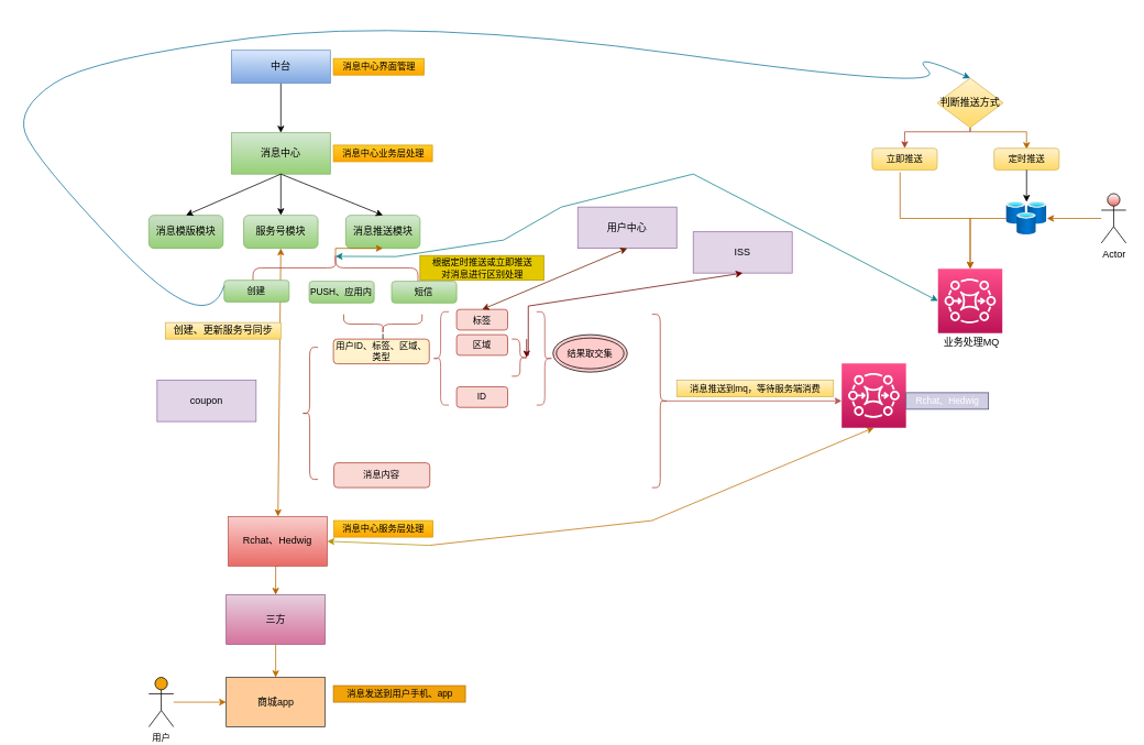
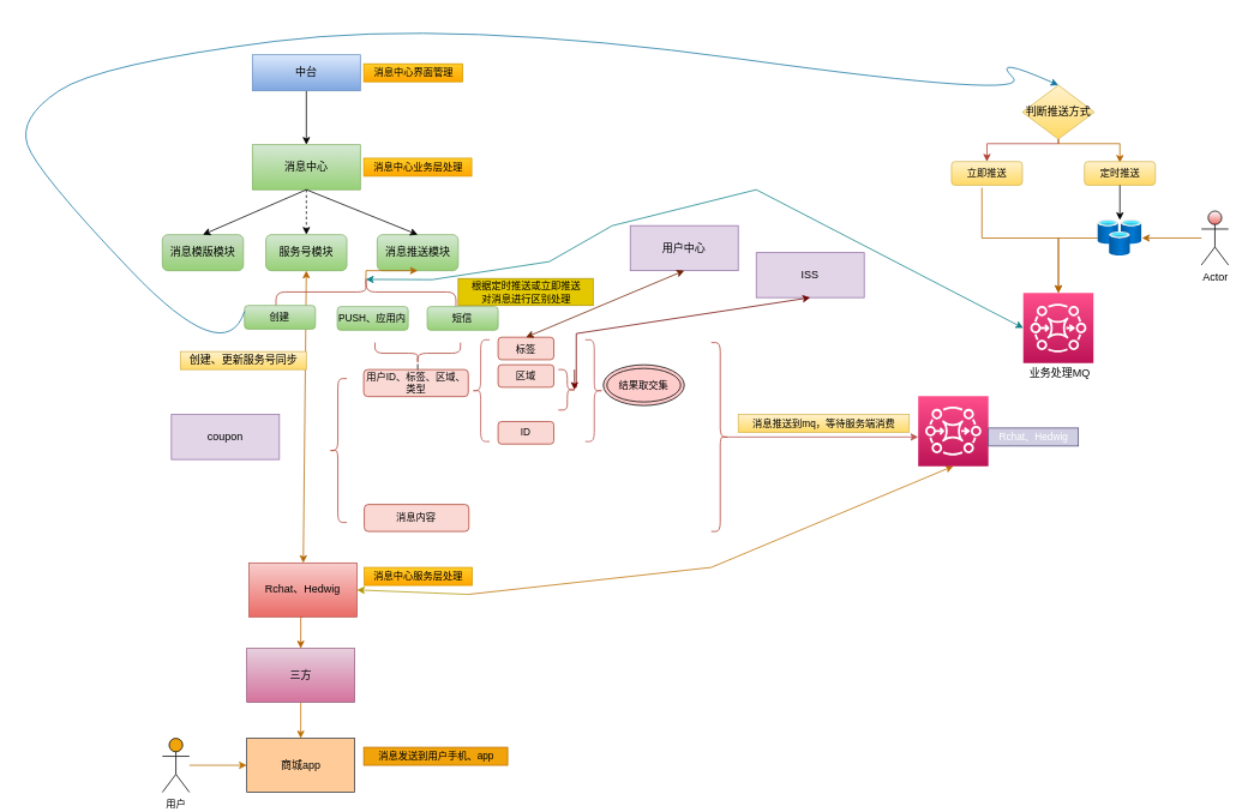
- <mxCell id="4" style="edgeStyle=orthogonalEdgeStyle;rounded=0;orthogonalLoop=1;jettySize=auto;html=1;entryX=0.5;entryY=0;entryDx=0;entryDy=0;fontSize=11;" edge="1" parent="1" source="5" target="8"><mxGeometry relative="1" as="geometry" /></mxCell>
+ <mxCell id="4" style="edgeStyle=orthogonalEdgeStyle;rounded=0;orthogonalLoop=1;jettySize=auto;html=1;entryX=0.5;entryY=0;entryDx=0;entryDy=0;fontSize=11;dashed=1;" edge="1" parent="1" source="5" target="8"><mxGeometry relative="1" as="geometry" /></mxCell>
- <mxCell id="29" value="用户ID、标签、区域、类型" style="whiteSpace=wrap;html=1;fontSize=11;fillColor=#fff2cc;strokeColor=#ae4132;rounded=1;" vertex="1" parent="1"><mxGeometry x="403.76" y="410" width="116.24" height="30" as="geometry" /></mxCell>
+ <mxCell id="29" value="用户ID、标签、区域、类型" style="whiteSpace=wrap;html=1;fontSize=11;fillColor=#fad9d5;strokeColor=#ae4132;rounded=1;" vertex="1" parent="1"><mxGeometry x="403.76" y="410" width="116.24" height="30" as="geometry" /></mxCell>
